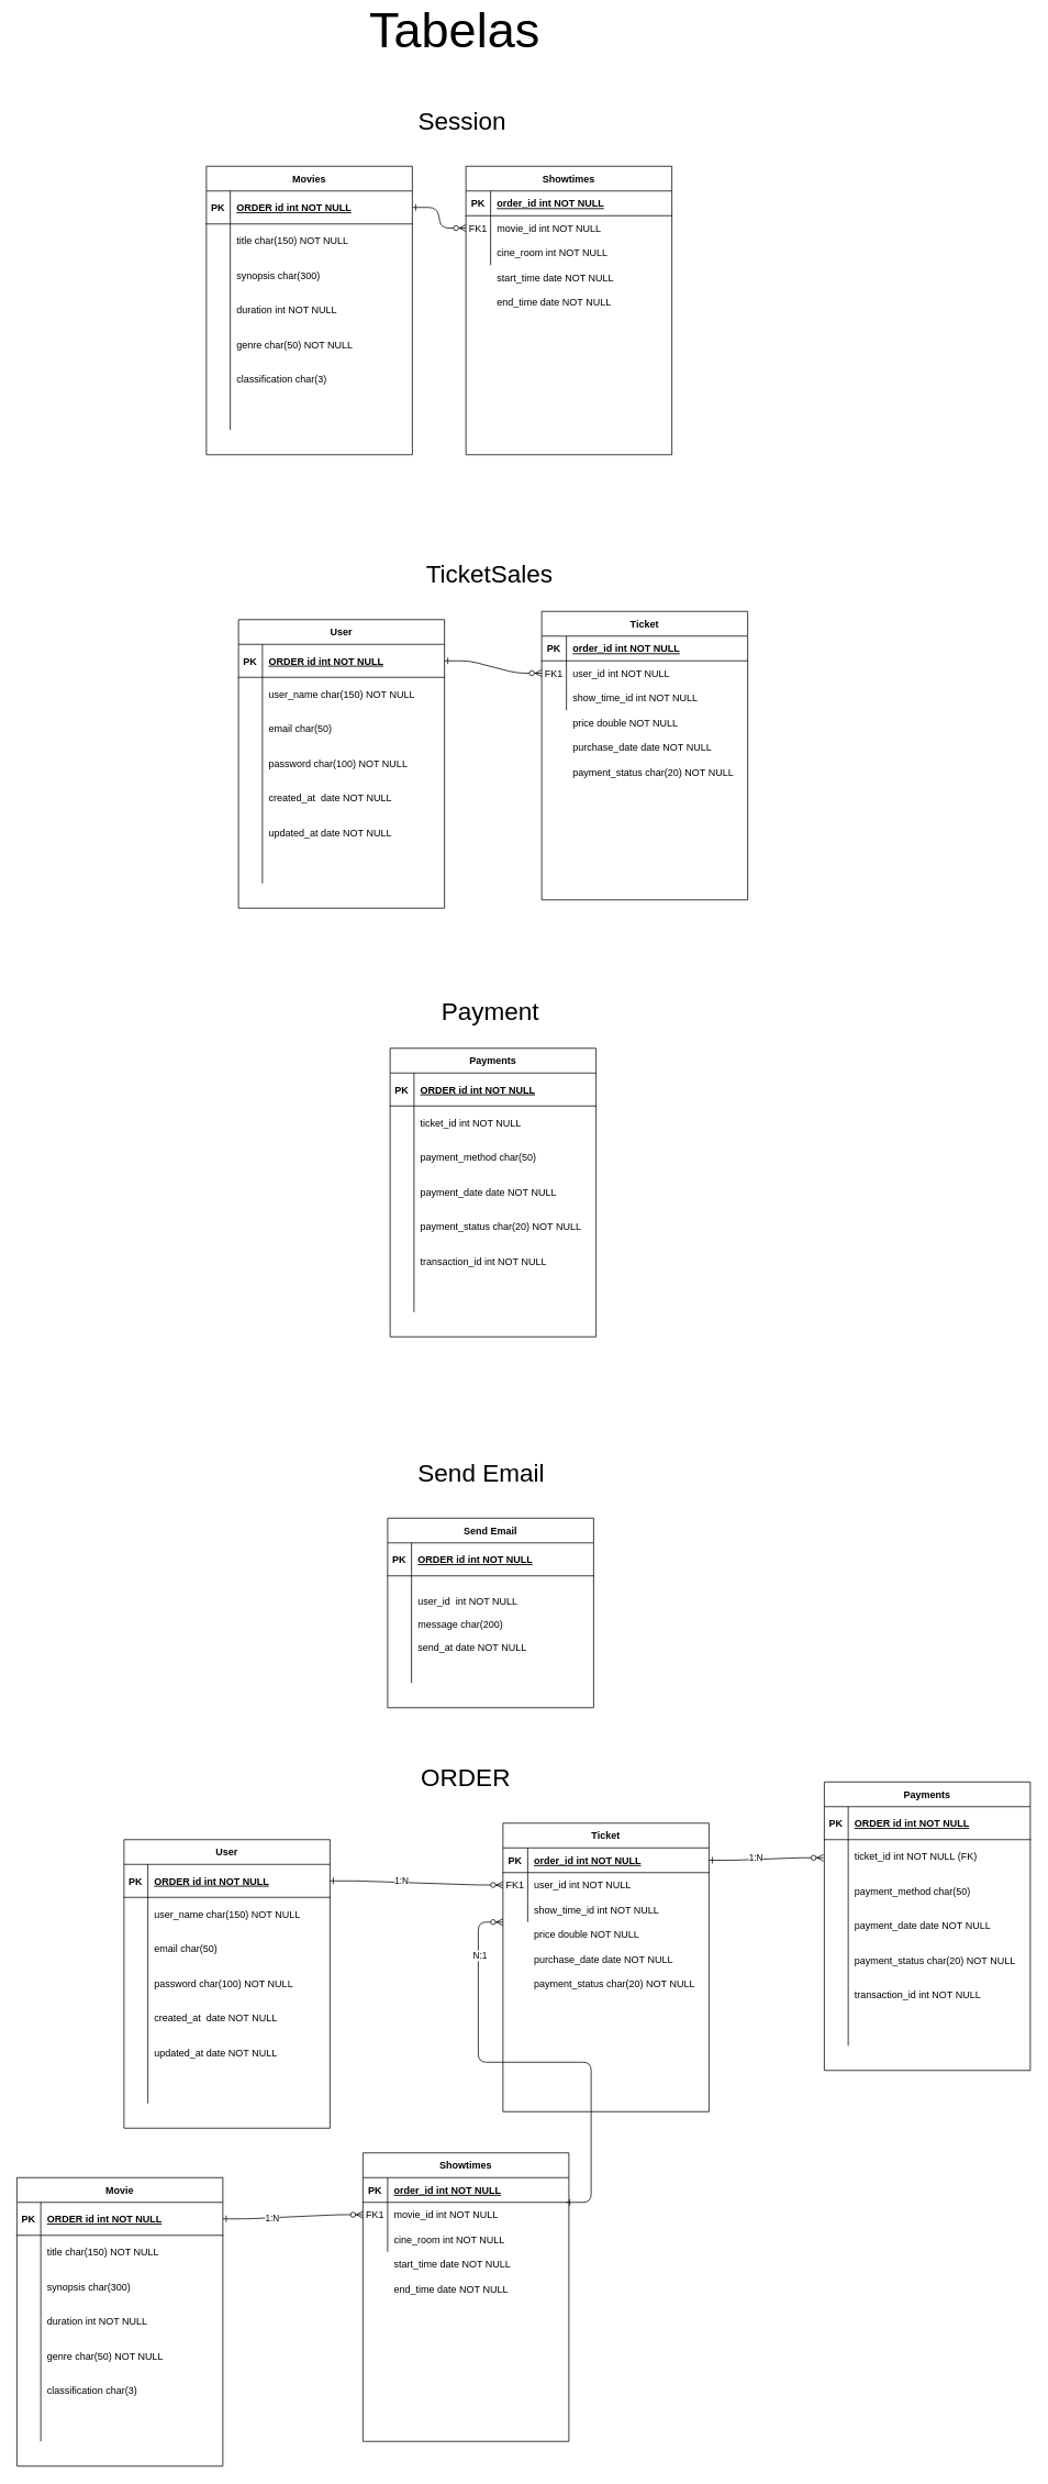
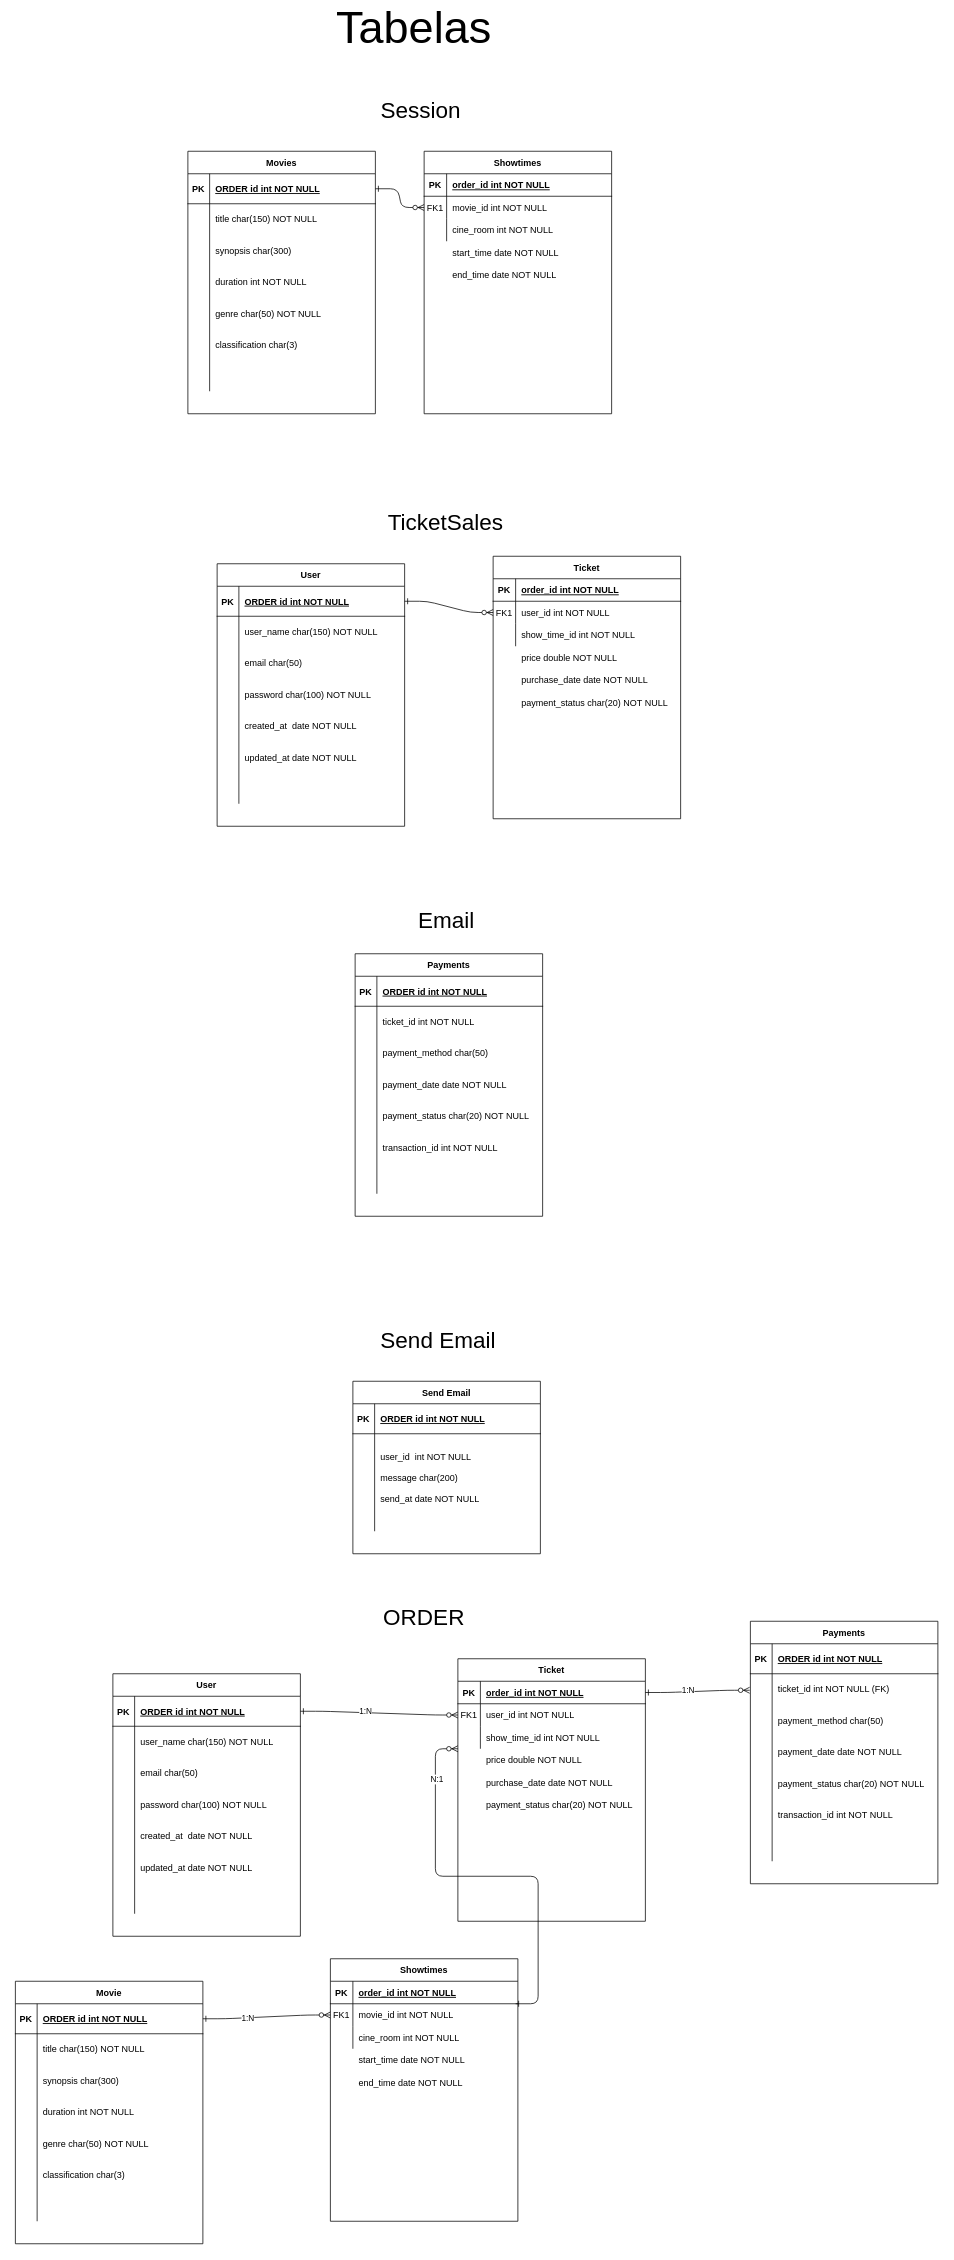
- <mxCell id="56" value="&lt;font style=&quot;font-size: 30px;&quot;&gt;Payment&amp;nbsp;&lt;/font&gt;" style="text;html=1;align=center;verticalAlign=middle;whiteSpace=wrap;rounded=0;" vertex="1" parent="1"><mxGeometry x="464" y="1210" width="270" height="10" as="geometry" /></mxCell>
+ <mxCell id="56" value="&lt;font style=&quot;font-size: 30px;&quot;&gt;Email&amp;nbsp;&lt;/font&gt;" style="text;html=1;align=center;verticalAlign=middle;whiteSpace=wrap;rounded=0;" vertex="1" parent="1"><mxGeometry x="464" y="1210" width="270" height="10" as="geometry" /></mxCell>
